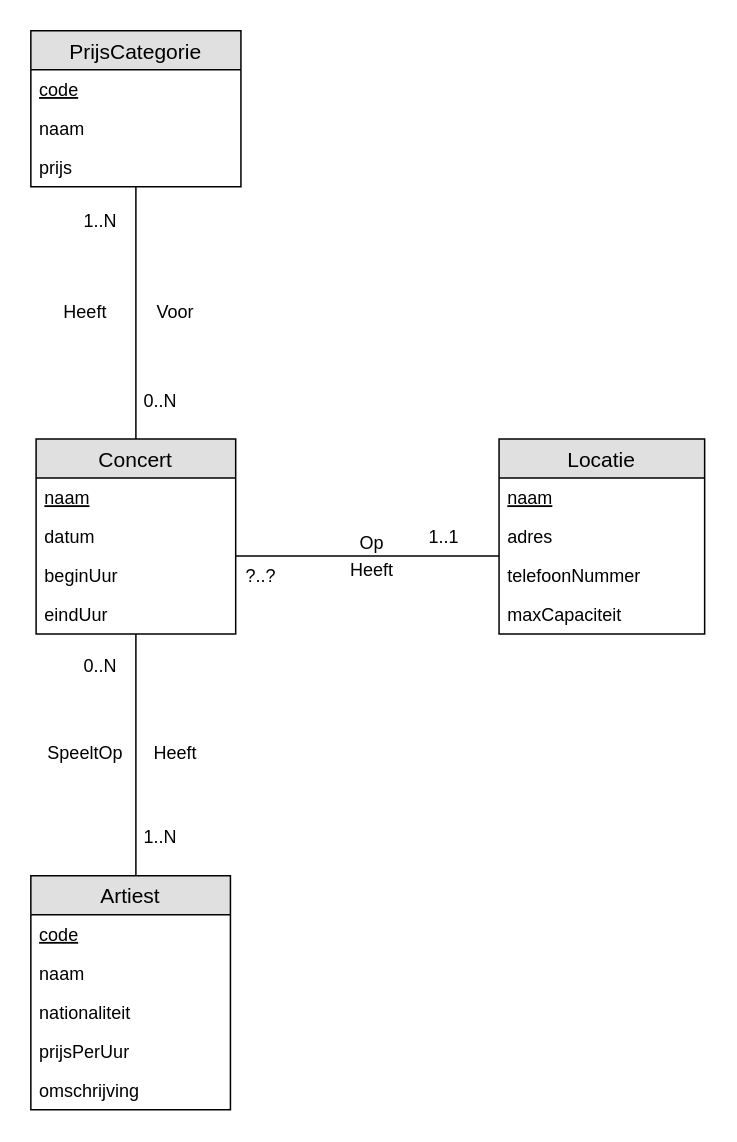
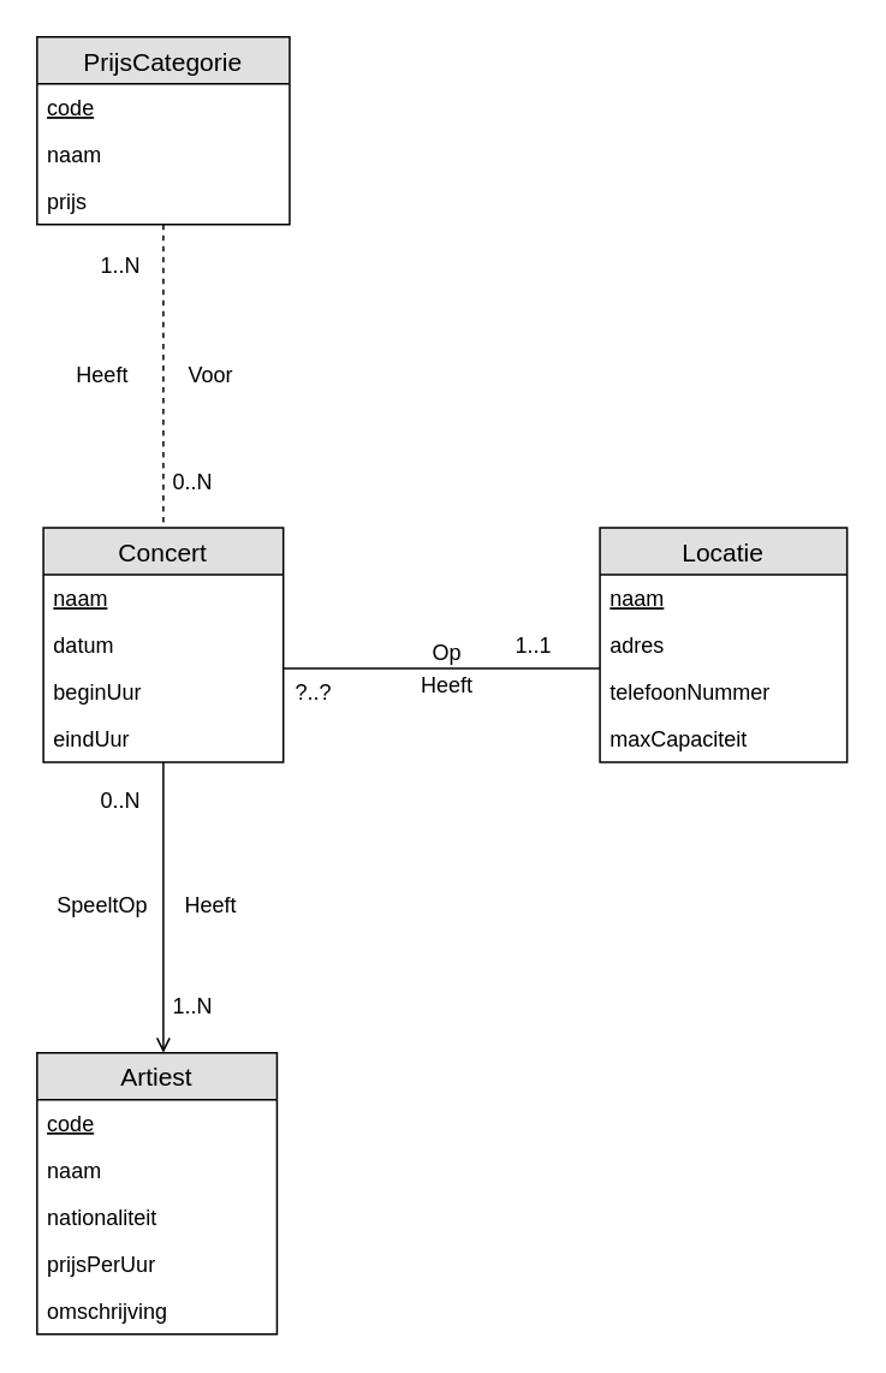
- <mxCell id="32" value="" style="edgeStyle=orthogonalEdgeStyle;fontSize=12;html=1;endArrow=none;jumpSize=6;strokeWidth=1;endFill=0;rounded=0;jumpStyle=none;" parent="1" source="23" target="12" edge="1"><mxGeometry width="100" height="100" relative="1" as="geometry"><mxPoint x="372" y="63" as="sourcePoint" /><mxPoint x="372" y="184" as="targetPoint" /><Array as="points"><mxPoint x="90" y="243" /><mxPoint x="90" y="243" /></Array></mxGeometry></mxCell>
+ <mxCell id="32" value="" style="edgeStyle=orthogonalEdgeStyle;fontSize=12;html=1;endArrow=none;jumpSize=6;strokeWidth=1;endFill=0;rounded=0;jumpStyle=none;dashed=1;" parent="1" source="23" target="12" edge="1"><mxGeometry width="100" height="100" relative="1" as="geometry"><mxPoint x="372" y="63" as="sourcePoint" /><mxPoint x="372" y="184" as="targetPoint" /><Array as="points"><mxPoint x="90" y="243" /><mxPoint x="90" y="243" /></Array></mxGeometry></mxCell>
- <mxCell id="27" value="" style="edgeStyle=orthogonalEdgeStyle;fontSize=12;html=1;endArrow=none;jumpSize=6;strokeWidth=1;endFill=0;rounded=0;jumpStyle=none;" parent="1" source="12" target="17" edge="1"><mxGeometry width="100" height="100" relative="1" as="geometry"><mxPoint x="165.5" y="494.167" as="sourcePoint" /><mxPoint x="324.5" y="494.167" as="targetPoint" /><Array as="points"><mxPoint x="89.5" y="564" /><mxPoint x="89.5" y="564" /></Array></mxGeometry></mxCell>
+ <mxCell id="27" value="" style="edgeStyle=orthogonalEdgeStyle;fontSize=12;html=1;endArrow=open;jumpSize=6;strokeWidth=1;endFill=0;rounded=0;jumpStyle=none;" parent="1" source="12" target="17" edge="1"><mxGeometry width="100" height="100" relative="1" as="geometry"><mxPoint x="165.5" y="494.167" as="sourcePoint" /><mxPoint x="324.5" y="494.167" as="targetPoint" /><Array as="points"><mxPoint x="89.5" y="564" /><mxPoint x="89.5" y="564" /></Array></mxGeometry></mxCell>
